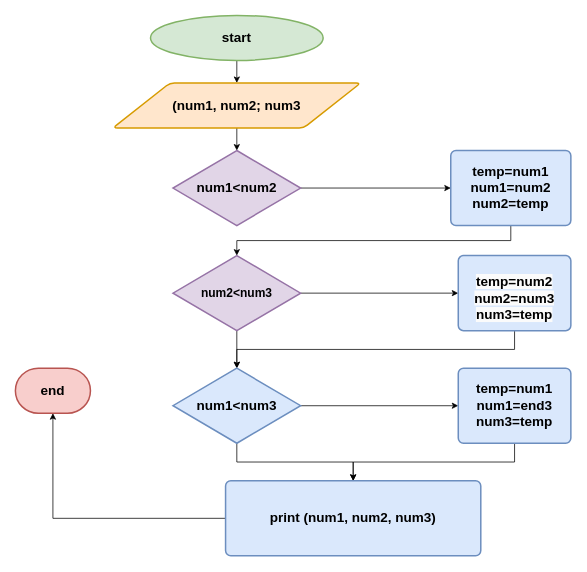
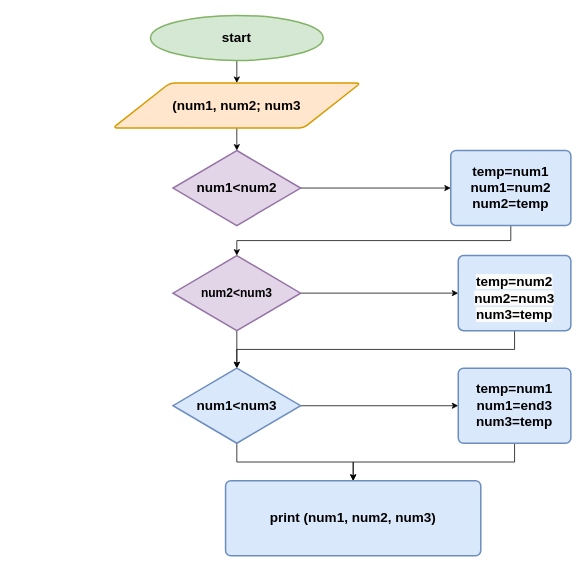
- <mxCell id="20" value="&lt;h2&gt;end&lt;/h2&gt;" style="strokeWidth=2;html=1;shape=mxgraph.flowchart.terminator;whiteSpace=wrap;fillColor=#f8cecc;strokeColor=#b85450;" vertex="1" parent="1"><mxGeometry x="20" y="490" width="100" height="60" as="geometry" /></mxCell>
- <mxCell id="18" style="edgeStyle=orthogonalEdgeStyle;rounded=0;orthogonalLoop=1;jettySize=auto;html=1;exitX=0;exitY=0.5;exitDx=0;exitDy=0;entryX=0.5;entryY=1;entryDx=0;entryDy=0;entryPerimeter=0;" edge="1" parent="1" source="19" target="20"><mxGeometry relative="1" as="geometry" /></mxCell>
